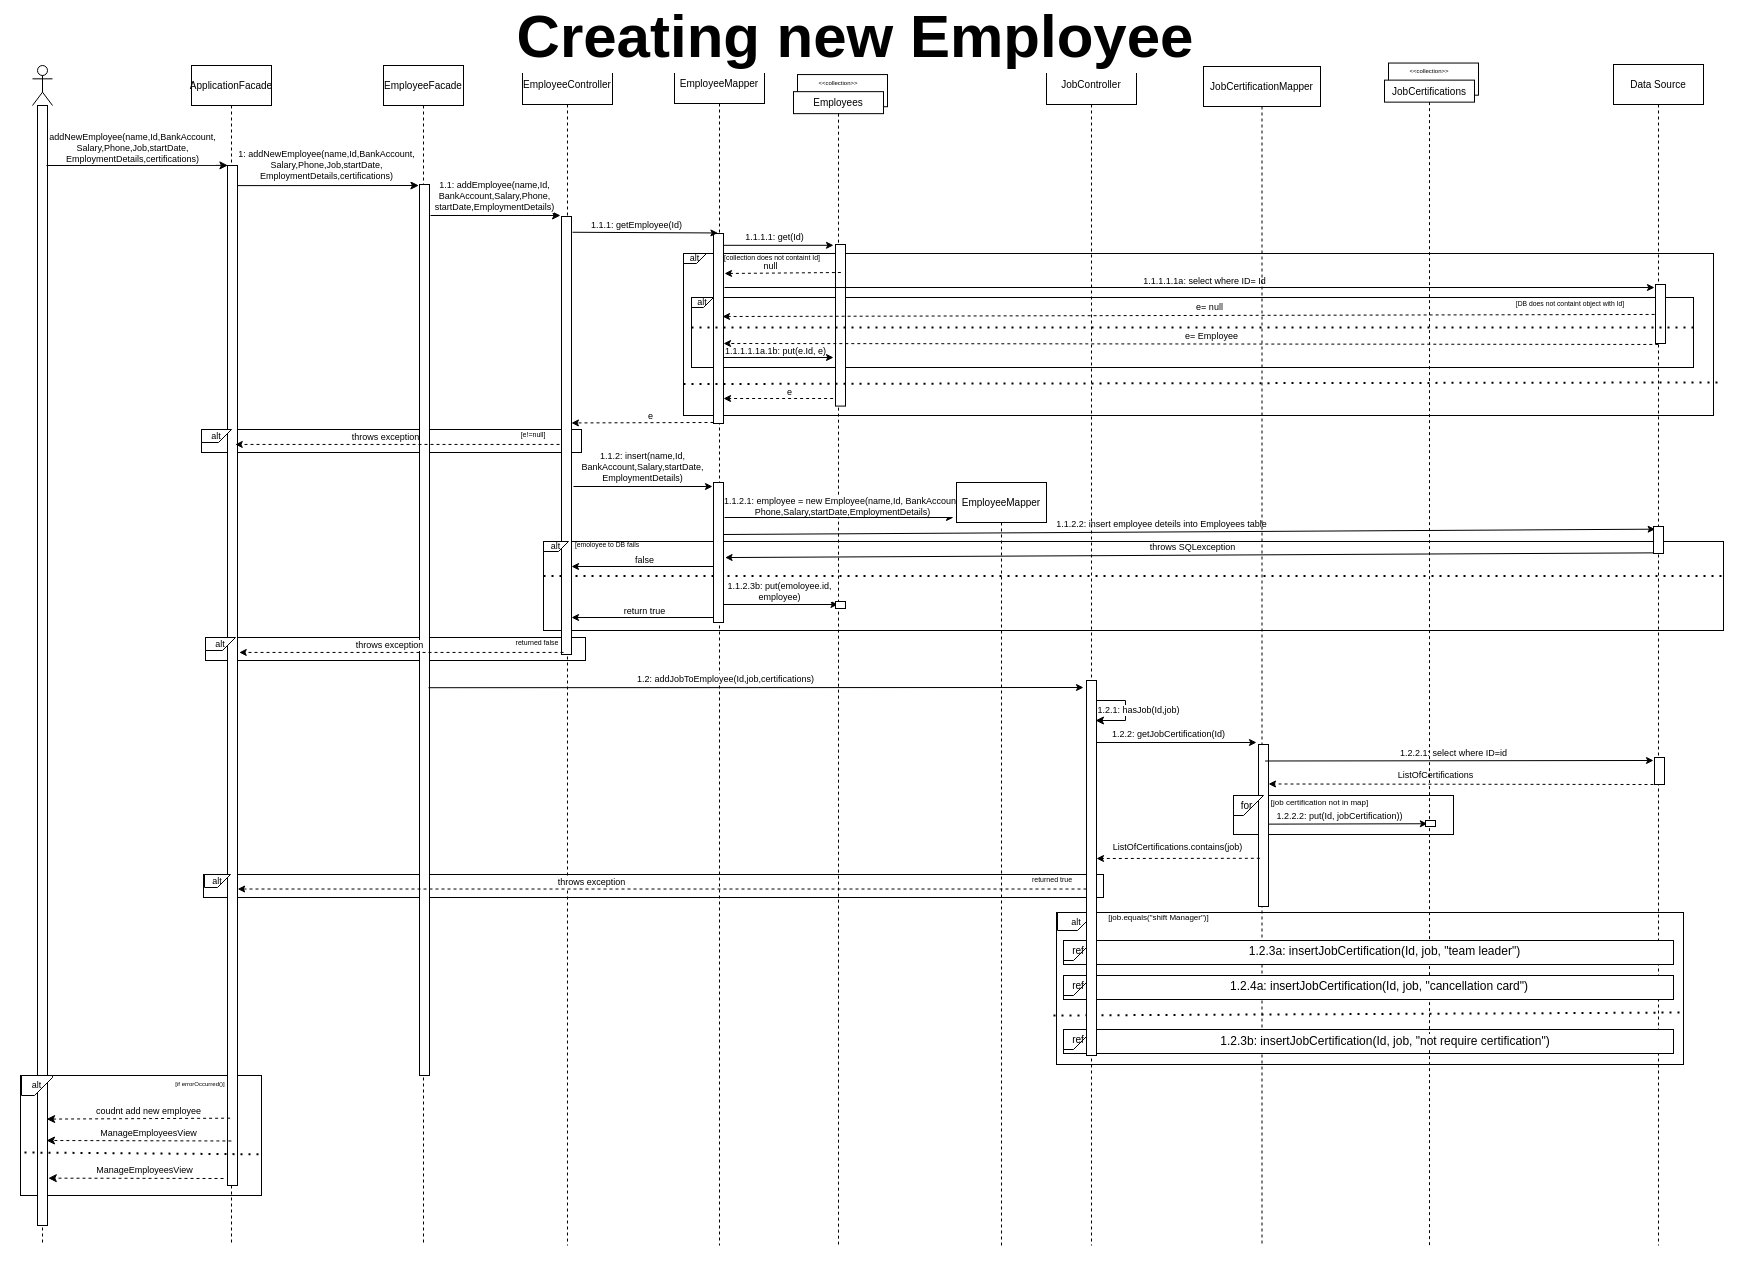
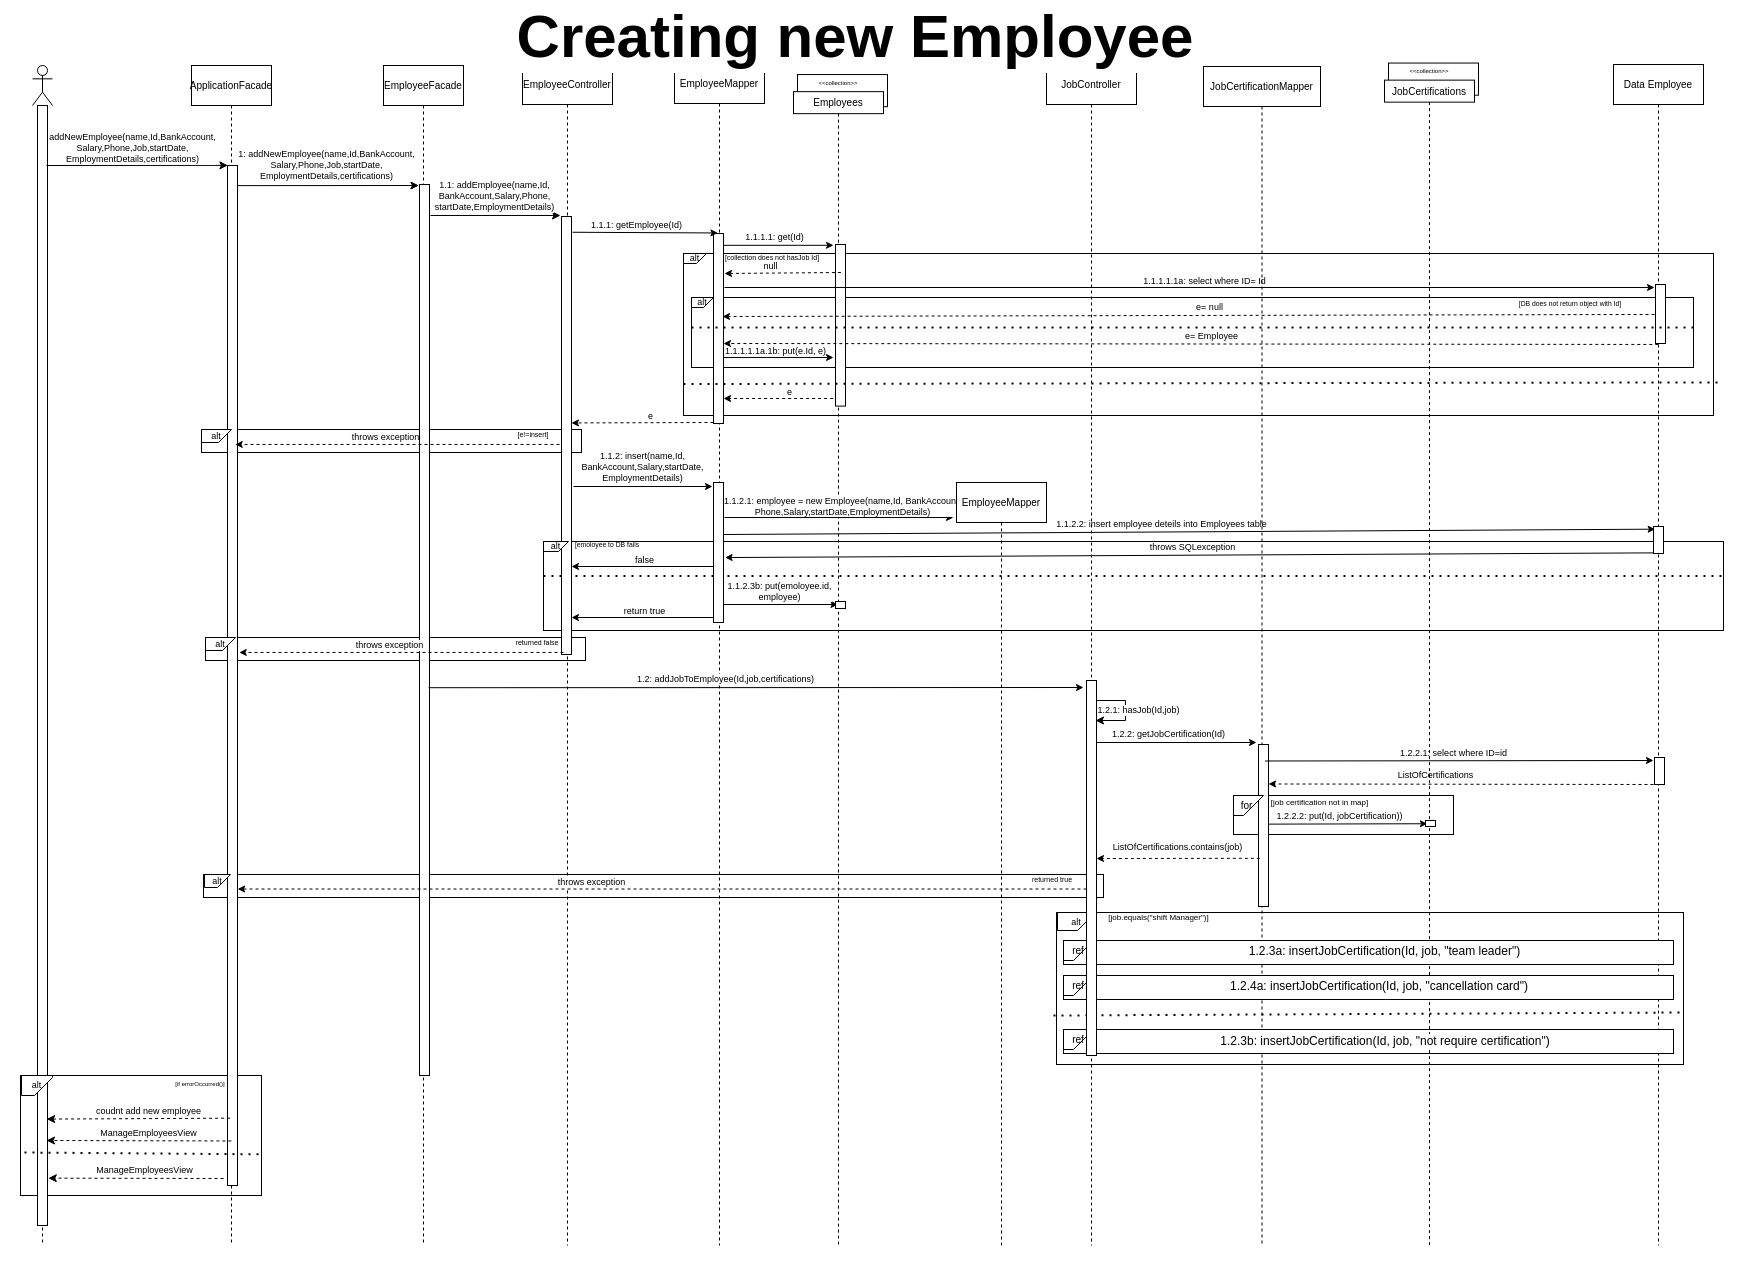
- <mxCell id="48" value="Data Source" style="shape=umlLifeline;perimeter=lifelinePerimeter;container=1;collapsible=0;recursiveResize=0;rounded=0;shadow=0;strokeWidth=1;fontSize=10;" parent="1" vertex="1"><mxGeometry x="1613" y="63" width="90" height="1181" as="geometry" /></mxCell>
+ <mxCell id="48" value="Data Employee" style="shape=umlLifeline;perimeter=lifelinePerimeter;container=1;collapsible=0;recursiveResize=0;rounded=0;shadow=0;strokeWidth=1;fontSize=10;" parent="1" vertex="1"><mxGeometry x="1613" y="63" width="90" height="1181" as="geometry" /></mxCell>
- <mxCell id="61" value="[collection does not containt Id]" style="text;html=1;strokeColor=none;fillColor=none;align=center;verticalAlign=middle;whiteSpace=wrap;rounded=0;fontSize=7;" parent="1" vertex="1"><mxGeometry x="707" y="252" width="130" height="10" as="geometry" /></mxCell>
+ <mxCell id="61" value="[collection does not hasJob Id]" style="text;html=1;strokeColor=none;fillColor=none;align=center;verticalAlign=middle;whiteSpace=wrap;rounded=0;fontSize=7;" parent="1" vertex="1"><mxGeometry x="707" y="252" width="130" height="10" as="geometry" /></mxCell>
- <mxCell id="62" value="[DB does not containt object with Id]" style="text;html=1;strokeColor=none;fillColor=none;align=center;verticalAlign=middle;whiteSpace=wrap;rounded=0;fontSize=6.8;" parent="1" vertex="1"><mxGeometry x="1505" y="298" width="130" height="10" as="geometry" /></mxCell>
+ <mxCell id="62" value="[DB does not return object with Id]" style="text;html=1;strokeColor=none;fillColor=none;align=center;verticalAlign=middle;whiteSpace=wrap;rounded=0;fontSize=6.8;" parent="1" vertex="1"><mxGeometry x="1505" y="298" width="130" height="10" as="geometry" /></mxCell>
- <mxCell id="66" value="[e!=null]" style="text;html=1;strokeColor=none;fillColor=none;align=center;verticalAlign=middle;whiteSpace=wrap;rounded=0;fontSize=7;" parent="1" vertex="1"><mxGeometry x="504" y="429" width="58" height="10" as="geometry" /></mxCell>
+ <mxCell id="66" value="[e!=insert]" style="text;html=1;strokeColor=none;fillColor=none;align=center;verticalAlign=middle;whiteSpace=wrap;rounded=0;fontSize=7;" parent="1" vertex="1"><mxGeometry x="504" y="429" width="58" height="10" as="geometry" /></mxCell>
